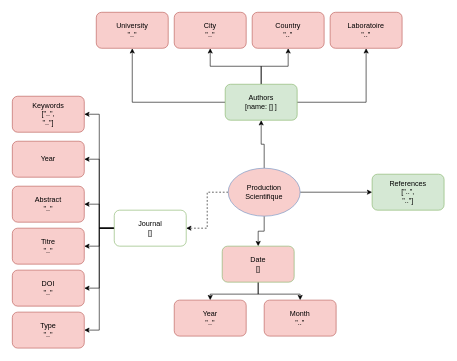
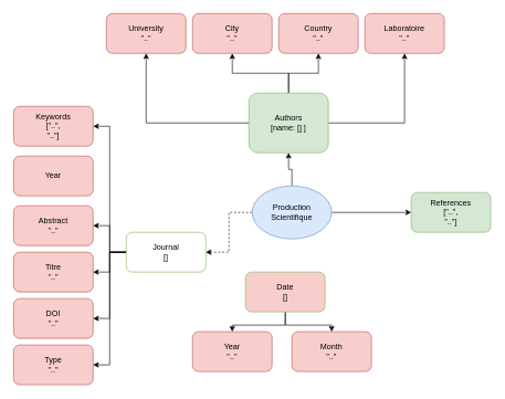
- <mxCell id="20" value="Authors&lt;br&gt;[name: [] ]" style="rounded=1;whiteSpace=wrap;html=1;fillColor=#d5e8d4;strokeColor=#82b366;" parent="1" vertex="1"><mxGeometry x="375" y="140" width="120" height="60" as="geometry" /></mxCell>
+ <mxCell id="20" value="Authors&lt;br&gt;[name: [] ]" style="rounded=1;whiteSpace=wrap;html=1;fillColor=#d5e8d4;strokeColor=#82b366;" parent="1" vertex="1"><mxGeometry x="375" y="140" width="120" height="90" as="geometry" /></mxCell>
- <mxCell id="9" style="edgeStyle=orthogonalEdgeStyle;rounded=0;orthogonalLoop=1;jettySize=auto;html=1;entryX=1;entryY=0.5;entryDx=0;entryDy=0;" parent="1" source="15" target="27" edge="1"><mxGeometry relative="1" as="geometry" /></mxCell>
- <mxCell id="6" value="Production Scientifique" style="ellipse;whiteSpace=wrap;html=1;fillColor=#f8cecc;strokeColor=#6c8ebf;" parent="1" vertex="1"><mxGeometry x="380" y="280" width="120" height="80" as="geometry" /></mxCell>
+ <mxCell id="6" value="Production Scientifique" style="ellipse;whiteSpace=wrap;html=1;fillColor=#dae8fc;strokeColor=#6c8ebf;" parent="1" vertex="1"><mxGeometry x="380" y="280" width="120" height="80" as="geometry" /></mxCell>
- <mxCell id="4" style="edgeStyle=orthogonalEdgeStyle;rounded=0;orthogonalLoop=1;jettySize=auto;html=1;entryX=0.5;entryY=0;entryDx=0;entryDy=0;" parent="1" source="6" target="30" edge="1"><mxGeometry relative="1" as="geometry" /></mxCell>
